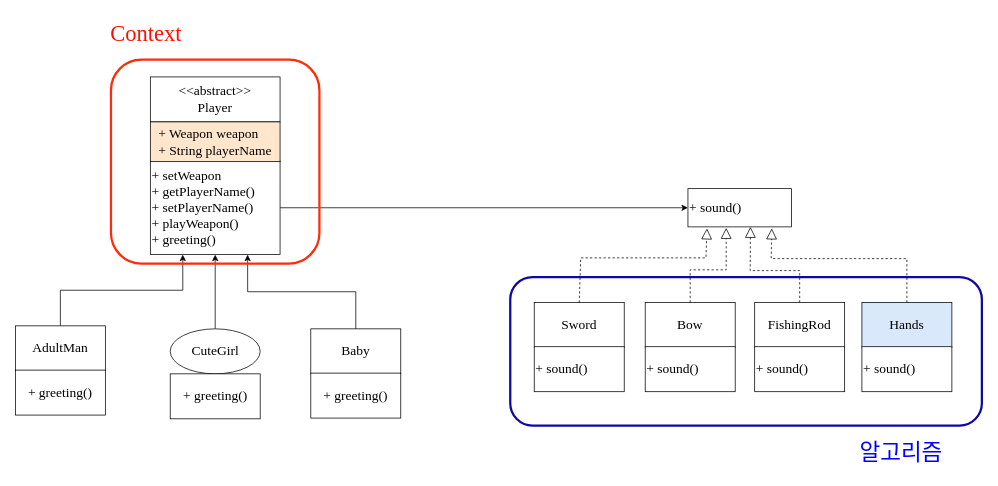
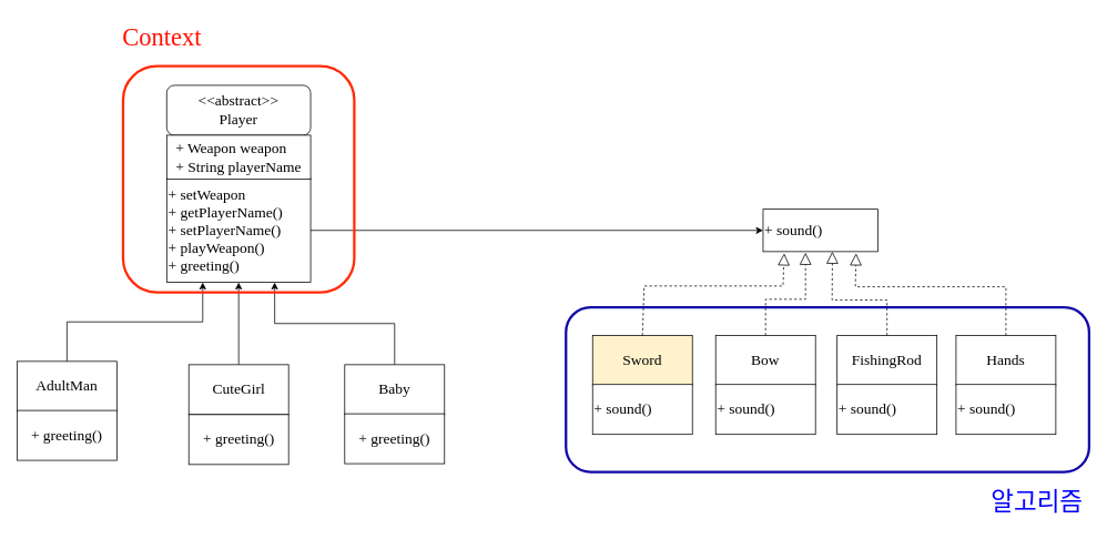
- <mxCell id="14" value="&amp;lt;&amp;lt;abstract&amp;gt;&amp;gt;&lt;br style=&quot;font-size: 18px;&quot;&gt;Player" style="rounded=0;whiteSpace=wrap;html=1;fontFamily=BinggraeMelona-Bold;fontSource=https%3A%2F%2Fcdn.jsdelivr.net%2Fgh%2Fprojectnoonnu%2Fnoonfonts_twelve%401.0%2FBinggraeMelona-Bold.woff;fontSize=18;" vertex="1" parent="1"><mxGeometry x="200" y="102" width="173" height="60" as="geometry" /></mxCell>
+ <mxCell id="14" value="&amp;lt;&amp;lt;abstract&amp;gt;&amp;gt;&lt;br style=&quot;font-size: 18px;&quot;&gt;Player" style="whiteSpace=wrap;html=1;fontFamily=BinggraeMelona-Bold;fontSource=https%3A%2F%2Fcdn.jsdelivr.net%2Fgh%2Fprojectnoonnu%2Fnoonfonts_twelve%401.0%2FBinggraeMelona-Bold.woff;fontSize=18;rounded=1;" vertex="1" parent="1"><mxGeometry x="200" y="102" width="173" height="60" as="geometry" /></mxCell>
- <mxCell id="27" value="&lt;div style=&quot;text-align: left;&quot;&gt;&lt;span style=&quot;background-color: initial;&quot;&gt;+ Weapon weapon&lt;/span&gt;&lt;/div&gt;&lt;div style=&quot;text-align: left;&quot;&gt;&lt;span style=&quot;background-color: initial;&quot;&gt;+ String playerName&lt;/span&gt;&lt;/div&gt;" style="rounded=0;whiteSpace=wrap;html=1;fontFamily=BinggraeMelona-Bold;fontSource=https%3A%2F%2Fcdn.jsdelivr.net%2Fgh%2Fprojectnoonnu%2Fnoonfonts_twelve%401.0%2FBinggraeMelona-Bold.woff;fontSize=18;fillColor=#ffe6cc;" vertex="1" parent="1"><mxGeometry x="200" y="162" width="173" height="53" as="geometry" /></mxCell>
+ <mxCell id="27" value="&lt;div style=&quot;text-align: left;&quot;&gt;&lt;span style=&quot;background-color: initial;&quot;&gt;+ Weapon weapon&lt;/span&gt;&lt;/div&gt;&lt;div style=&quot;text-align: left;&quot;&gt;&lt;span style=&quot;background-color: initial;&quot;&gt;+ String playerName&lt;/span&gt;&lt;/div&gt;" style="rounded=0;whiteSpace=wrap;html=1;fontFamily=BinggraeMelona-Bold;fontSource=https%3A%2F%2Fcdn.jsdelivr.net%2Fgh%2Fprojectnoonnu%2Fnoonfonts_twelve%401.0%2FBinggraeMelona-Bold.woff;fontSize=18;" vertex="1" parent="1"><mxGeometry x="200" y="162" width="173" height="53" as="geometry" /></mxCell>
- <mxCell id="6" value="Sword" style="rounded=0;whiteSpace=wrap;html=1;fontFamily=BinggraeMelona-Bold;fontSource=https%3A%2F%2Fcdn.jsdelivr.net%2Fgh%2Fprojectnoonnu%2Fnoonfonts_twelve%401.0%2FBinggraeMelona-Bold.woff;fontSize=18;" vertex="1" parent="1"><mxGeometry x="712" y="402.82" width="120" height="60" as="geometry" /></mxCell>
+ <mxCell id="6" value="Sword" style="rounded=0;whiteSpace=wrap;html=1;fontFamily=BinggraeMelona-Bold;fontSource=https%3A%2F%2Fcdn.jsdelivr.net%2Fgh%2Fprojectnoonnu%2Fnoonfonts_twelve%401.0%2FBinggraeMelona-Bold.woff;fontSize=18;fillColor=#fff2cc;" vertex="1" parent="1"><mxGeometry x="712" y="402.82" width="120" height="60" as="geometry" /></mxCell>
- <mxCell id="9" value="Hands" style="rounded=0;whiteSpace=wrap;html=1;fontFamily=BinggraeMelona-Bold;fontSource=https%3A%2F%2Fcdn.jsdelivr.net%2Fgh%2Fprojectnoonnu%2Fnoonfonts_twelve%401.0%2FBinggraeMelona-Bold.woff;fontSize=18;fillColor=#dae8fc;" vertex="1" parent="1"><mxGeometry x="1149" y="402.82" width="120" height="60" as="geometry" /></mxCell>
+ <mxCell id="9" value="Hands" style="rounded=0;whiteSpace=wrap;html=1;fontFamily=BinggraeMelona-Bold;fontSource=https%3A%2F%2Fcdn.jsdelivr.net%2Fgh%2Fprojectnoonnu%2Fnoonfonts_twelve%401.0%2FBinggraeMelona-Bold.woff;fontSize=18;" vertex="1" parent="1"><mxGeometry x="1149" y="402.82" width="120" height="60" as="geometry" /></mxCell>
- <mxCell id="5" value="CuteGirl" style="ellipse;whiteSpace=wrap;html=1;fontFamily=BinggraeMelona-Bold;fontSource=https%3A%2F%2Fcdn.jsdelivr.net%2Fgh%2Fprojectnoonnu%2Fnoonfonts_twelve%401.0%2FBinggraeMelona-Bold.woff;fontSize=18;" vertex="1" parent="1"><mxGeometry x="226.5" y="438" width="120" height="60" as="geometry" /></mxCell>
+ <mxCell id="5" value="CuteGirl" style="rounded=0;whiteSpace=wrap;html=1;fontFamily=BinggraeMelona-Bold;fontSource=https%3A%2F%2Fcdn.jsdelivr.net%2Fgh%2Fprojectnoonnu%2Fnoonfonts_twelve%401.0%2FBinggraeMelona-Bold.woff;fontSize=18;" vertex="1" parent="1"><mxGeometry x="226.5" y="438" width="120" height="60" as="geometry" /></mxCell>
- <mxCell id="31" value="&lt;font color=&quot;#0000ff&quot;&gt;알고리즘&lt;/font&gt;" style="text;html=1;align=center;verticalAlign=middle;resizable=0;points=[];autosize=1;strokeColor=none;fillColor=none;fontColor=#FF1100;fontSize=30;fontFamily=BinggraeMelona-Bold;fontSource=https%3A%2F%2Fcdn.jsdelivr.net%2Fgh%2Fprojectnoonnu%2Fnoonfonts_twelve%401.0%2FBinggraeMelona-Bold.woff;" vertex="1" parent="1"><mxGeometry x="1137" y="578" width="127" height="48" as="geometry" /></mxCell>
+ <mxCell id="31" value="&lt;font color=&quot;#0000ff&quot;&gt;알고리즘&lt;/font&gt;" style="text;html=1;align=center;verticalAlign=middle;resizable=0;points=[];autosize=1;strokeColor=none;fillColor=none;fontColor=#FF1100;fontSize=30;fontFamily=BinggraeMelona-Bold;fontSource=https%3A%2F%2Fcdn.jsdelivr.net%2Fgh%2Fprojectnoonnu%2Fnoonfonts_twelve%401.0%2FBinggraeMelona-Bold.woff;" vertex="1" parent="1"><mxGeometry x="1182" y="578" width="127" height="48" as="geometry" /></mxCell>
